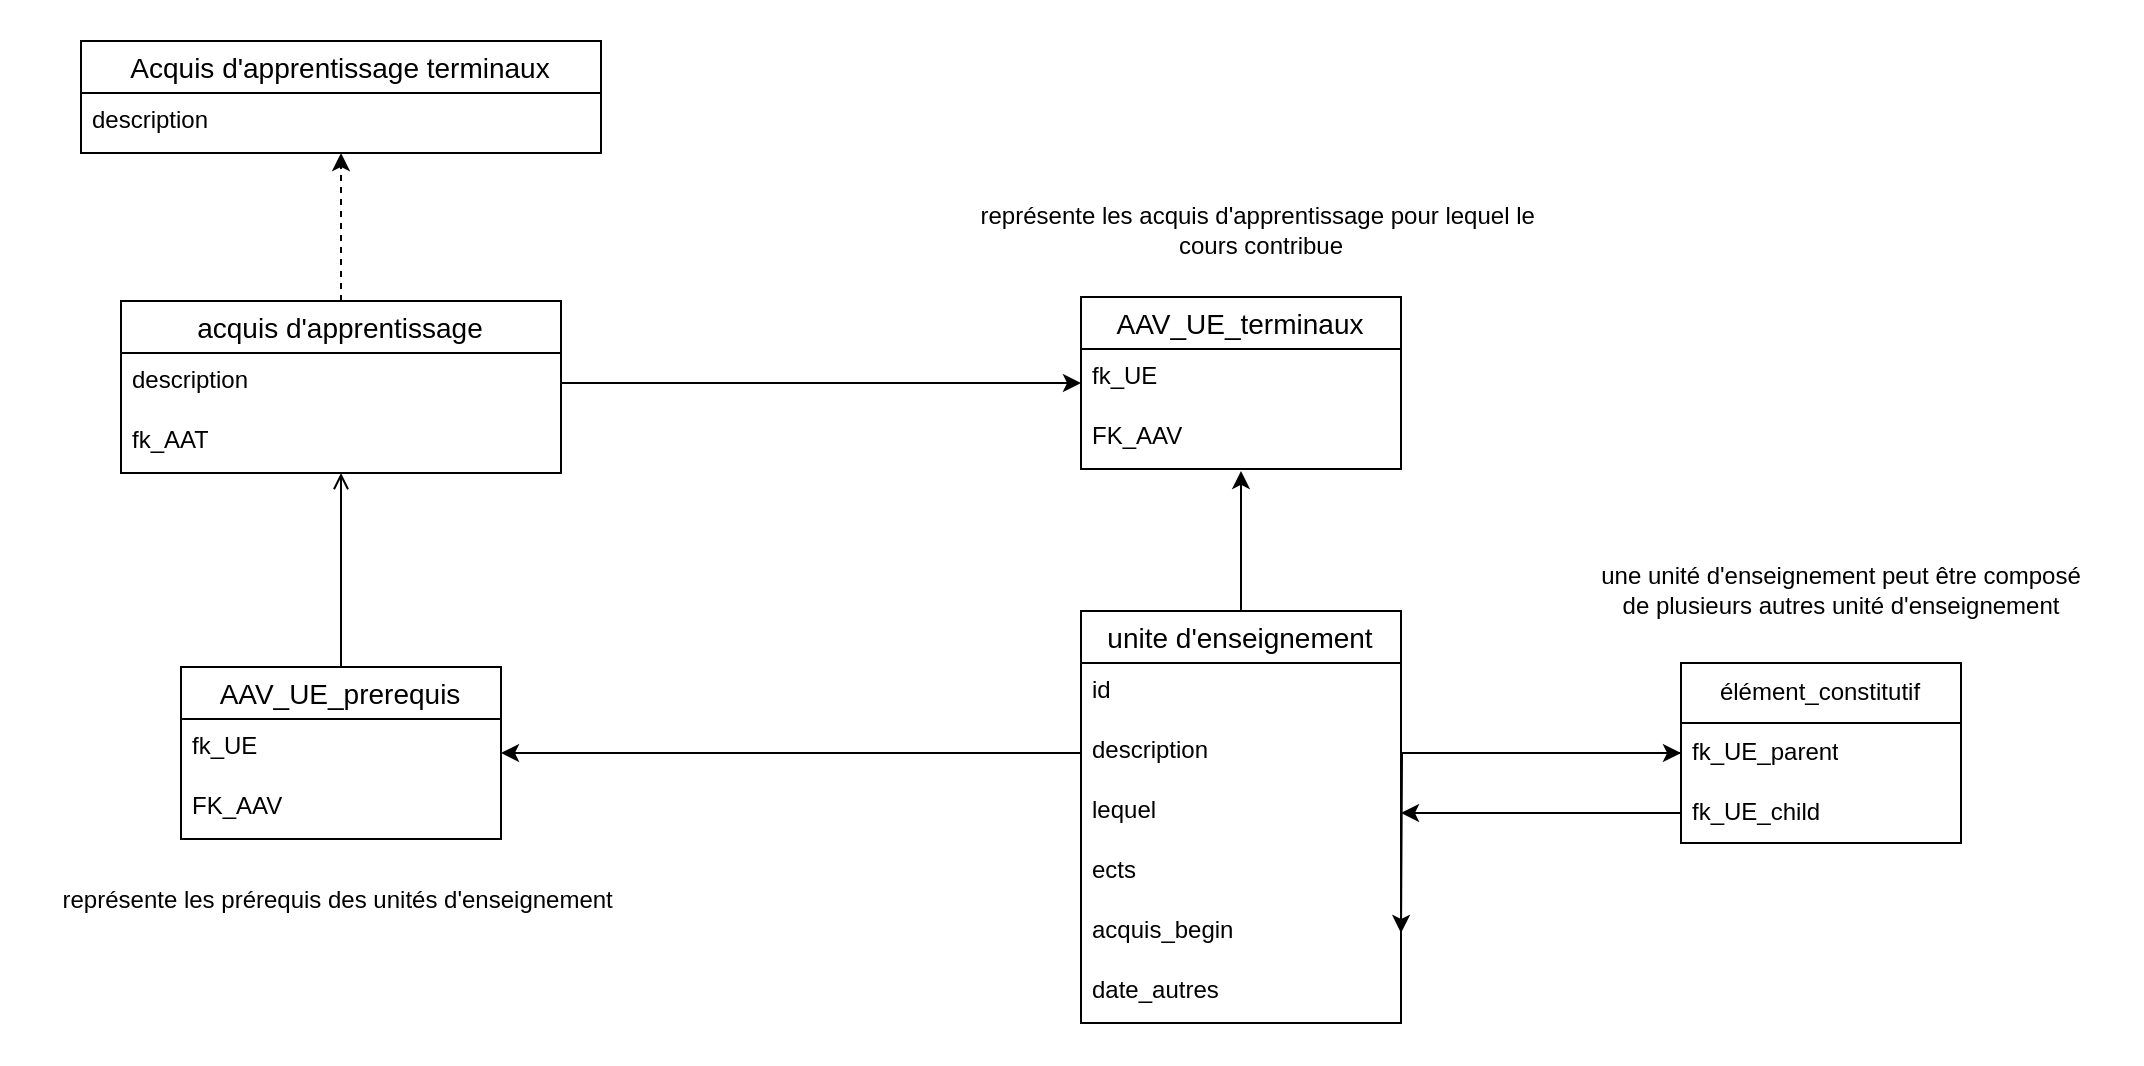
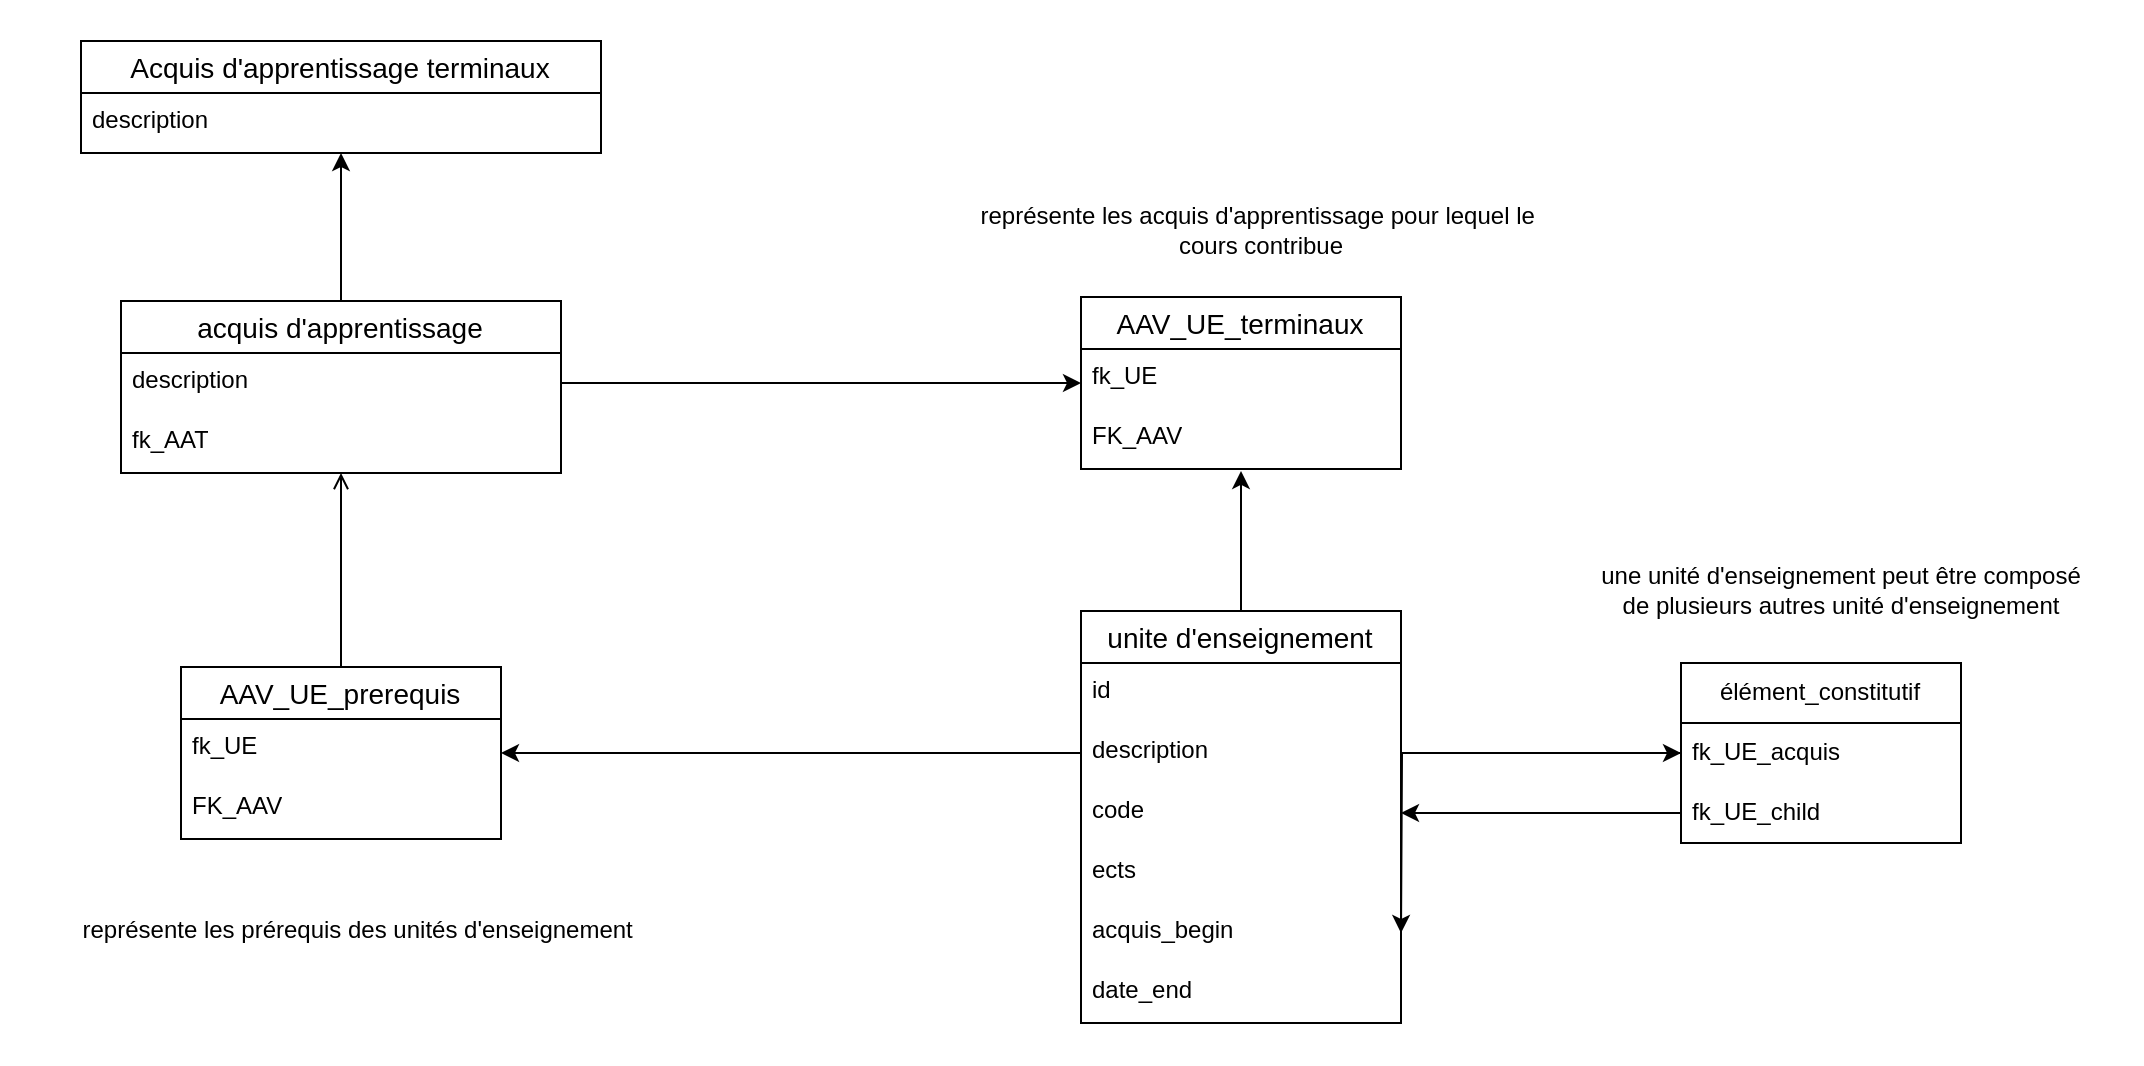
- <mxCell id="4" style="edgeStyle=orthogonalEdgeStyle;rounded=0;orthogonalLoop=1;jettySize=auto;html=1;exitX=0.5;exitY=0;exitDx=0;exitDy=0;dashed=1;" edge="1" parent="1" source="5" target="2"><mxGeometry relative="1" as="geometry" /></mxCell>
+ <mxCell id="4" style="edgeStyle=orthogonalEdgeStyle;rounded=0;orthogonalLoop=1;jettySize=auto;html=1;exitX=0.5;exitY=0;exitDx=0;exitDy=0;" edge="1" parent="1" source="5" target="2"><mxGeometry relative="1" as="geometry" /></mxCell>
- <mxCell id="29" value="fk_UE_parent" style="text;strokeColor=none;fillColor=none;align=left;verticalAlign=middle;spacingLeft=4;spacingRight=4;overflow=hidden;points=[[0,0.5],[1,0.5]];portConstraint=eastwest;rotatable=0;whiteSpace=wrap;html=1;" vertex="1" parent="28"><mxGeometry y="30" width="140" height="30" as="geometry" /></mxCell>
+ <mxCell id="29" value="fk_UE_acquis" style="text;strokeColor=none;fillColor=none;align=left;verticalAlign=middle;spacingLeft=4;spacingRight=4;overflow=hidden;points=[[0,0.5],[1,0.5]];portConstraint=eastwest;rotatable=0;whiteSpace=wrap;html=1;" vertex="1" parent="28"><mxGeometry y="30" width="140" height="30" as="geometry" /></mxCell>
- <mxCell id="11" value="lequel" style="text;strokeColor=none;fillColor=none;spacingLeft=4;spacingRight=4;overflow=hidden;rotatable=0;points=[[0,0.5],[1,0.5]];portConstraint=eastwest;fontSize=12;whiteSpace=wrap;html=1;" vertex="1" parent="8"><mxGeometry y="86" width="160" height="30" as="geometry" /></mxCell>
+ <mxCell id="11" value="code" style="text;strokeColor=none;fillColor=none;spacingLeft=4;spacingRight=4;overflow=hidden;rotatable=0;points=[[0,0.5],[1,0.5]];portConstraint=eastwest;fontSize=12;whiteSpace=wrap;html=1;" vertex="1" parent="8"><mxGeometry y="86" width="160" height="30" as="geometry" /></mxCell>
- <mxCell id="20" value="représente les prérequis des unités d'enseignement&amp;nbsp;" style="text;html=1;align=center;verticalAlign=middle;resizable=0;points=[];autosize=1;strokeColor=none;fillColor=none;" vertex="1" parent="1"><mxGeometry x="20" y="435" width="300" height="30" as="geometry" /></mxCell>
+ <mxCell id="20" value="représente les prérequis des unités d'enseignement&amp;nbsp;" style="text;html=1;align=center;verticalAlign=middle;resizable=0;points=[];autosize=1;strokeColor=none;fillColor=none;" vertex="1" parent="1"><mxGeometry x="30" y="450" width="300" height="30" as="geometry" /></mxCell>
- <mxCell id="14" value="date_autres" style="text;strokeColor=none;fillColor=none;spacingLeft=4;spacingRight=4;overflow=hidden;rotatable=0;points=[[0,0.5],[1,0.5]];portConstraint=eastwest;fontSize=12;whiteSpace=wrap;html=1;" vertex="1" parent="8"><mxGeometry y="176" width="160" height="30" as="geometry" /></mxCell>
+ <mxCell id="14" value="date_end" style="text;strokeColor=none;fillColor=none;spacingLeft=4;spacingRight=4;overflow=hidden;rotatable=0;points=[[0,0.5],[1,0.5]];portConstraint=eastwest;fontSize=12;whiteSpace=wrap;html=1;" vertex="1" parent="8"><mxGeometry y="176" width="160" height="30" as="geometry" /></mxCell>
